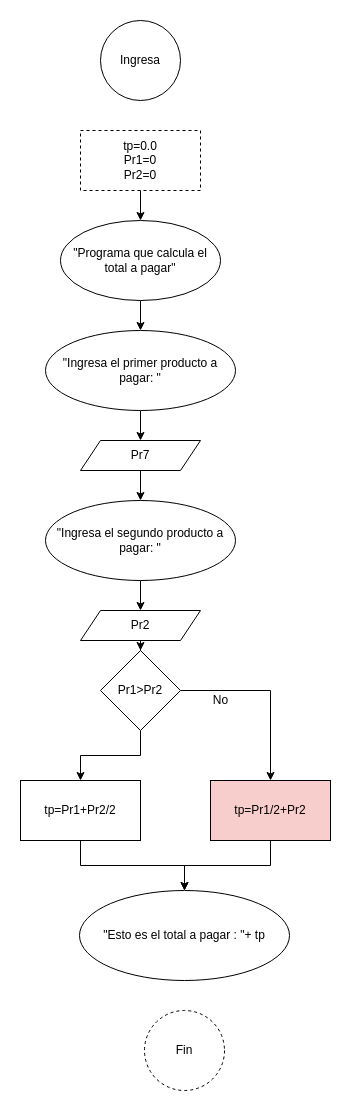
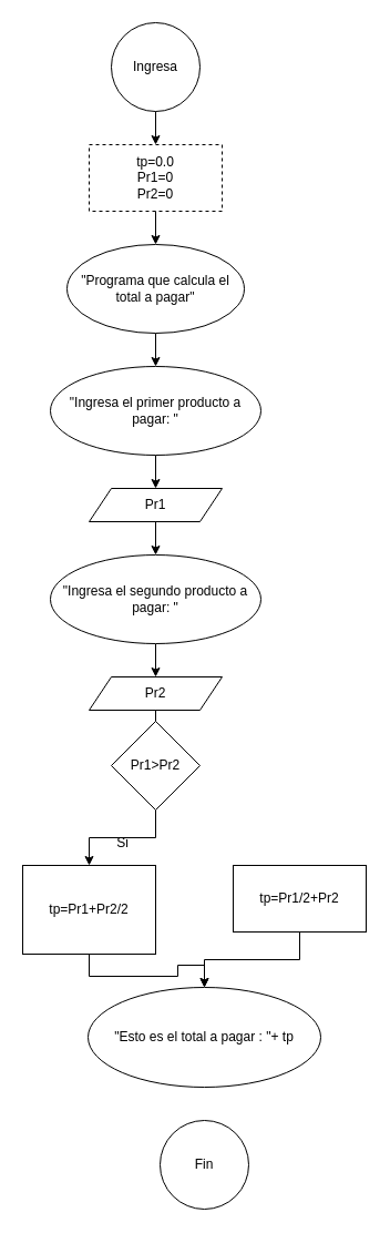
+ <mxCell id="3" value="" style="endArrow=classic;html=1;exitX=0.5;exitY=1;exitDx=0;exitDy=0;entryX=0.5;entryY=0;entryDx=0;entryDy=0;" edge="1" parent="1" source="2" target="4"><mxGeometry width="50" height="50" relative="1" as="geometry"><mxPoint x="320" y="250" as="sourcePoint" /><mxPoint x="140" y="130" as="targetPoint" /></mxGeometry></mxCell>
- <mxCell id="11" value="Pr7" style="shape=parallelogram;perimeter=parallelogramPerimeter;whiteSpace=wrap;html=1;fixedSize=1;" vertex="1" parent="1"><mxGeometry x="80" y="440" width="120" height="30" as="geometry" /></mxCell>
+ <mxCell id="11" value="Pr1" style="shape=parallelogram;perimeter=parallelogramPerimeter;whiteSpace=wrap;html=1;fixedSize=1;" vertex="1" parent="1"><mxGeometry x="80" y="440" width="120" height="30" as="geometry" /></mxCell>
- <mxCell id="14" style="edgeStyle=orthogonalEdgeStyle;rounded=0;orthogonalLoop=1;jettySize=auto;html=1;entryX=0.5;entryY=0;entryDx=0;entryDy=0;" edge="1" parent="1" source="15" target="18"><mxGeometry relative="1" as="geometry" /></mxCell>
+ <mxCell id="14" style="edgeStyle=orthogonalEdgeStyle;rounded=0;orthogonalLoop=1;jettySize=auto;html=1;entryX=0.5;entryY=0;entryDx=0;entryDy=0;endArrow=none;" edge="1" parent="1" source="15" target="18"><mxGeometry relative="1" as="geometry" /></mxCell>
- <mxCell id="16" style="edgeStyle=orthogonalEdgeStyle;rounded=0;orthogonalLoop=1;jettySize=auto;html=1;entryX=0.5;entryY=0;entryDx=0;entryDy=0;" edge="1" parent="1" source="18" target="20"><mxGeometry relative="1" as="geometry" /></mxCell>
- <mxCell id="22" value="No" style="text;html=1;align=center;verticalAlign=middle;resizable=0;points=[];autosize=1;" vertex="1" parent="1"><mxGeometry x="205" y="690" width="30" height="20" as="geometry" /></mxCell>
+ <mxCell id="21" value="Si" style="text;html=1;align=center;verticalAlign=middle;resizable=0;points=[];autosize=1;" vertex="1" parent="1"><mxGeometry x="95" y="750" width="30" height="20" as="geometry" /></mxCell>
- <mxCell id="24" value="tp=Pr1+Pr2/2" style="whiteSpace=wrap;html=1;" vertex="1" parent="1"><mxGeometry x="20" y="780" width="120" height="60" as="geometry" /></mxCell>
+ <mxCell id="24" value="tp=Pr1+Pr2/2" style="whiteSpace=wrap;html=1;" vertex="1" parent="1"><mxGeometry x="20" y="780" width="120" height="80" as="geometry" /></mxCell>
- <mxCell id="20" value="tp=Pr1/2+Pr2" style="rounded=0;whiteSpace=wrap;html=1;fillColor=#f8cecc;" vertex="1" parent="1"><mxGeometry x="210" y="780" width="120" height="60" as="geometry" /></mxCell>
+ <mxCell id="20" value="tp=Pr1/2+Pr2" style="rounded=0;whiteSpace=wrap;html=1;" vertex="1" parent="1"><mxGeometry x="210" y="780" width="120" height="60" as="geometry" /></mxCell>
- <mxCell id="25" value="Fin" style="ellipse;whiteSpace=wrap;html=1;aspect=fixed;dashed=1;" vertex="1" parent="1"><mxGeometry x="144" y="1010" width="80" height="80" as="geometry" /></mxCell>
+ <mxCell id="25" value="Fin" style="ellipse;whiteSpace=wrap;html=1;aspect=fixed;" vertex="1" parent="1"><mxGeometry x="144" y="1010" width="80" height="80" as="geometry" /></mxCell>
